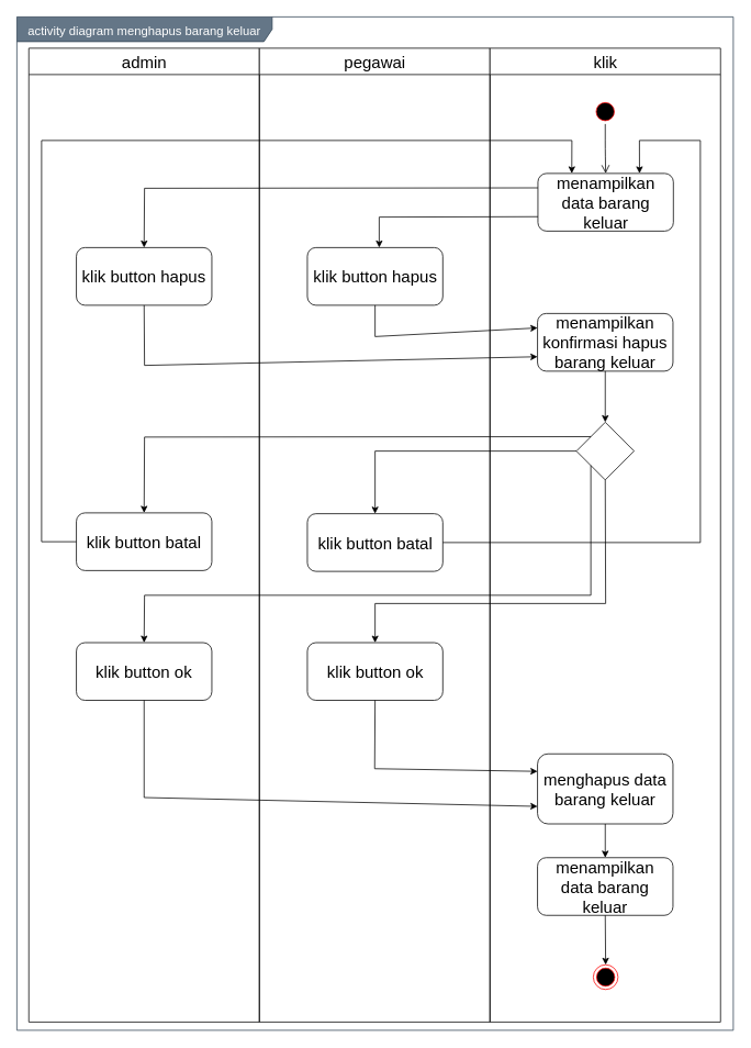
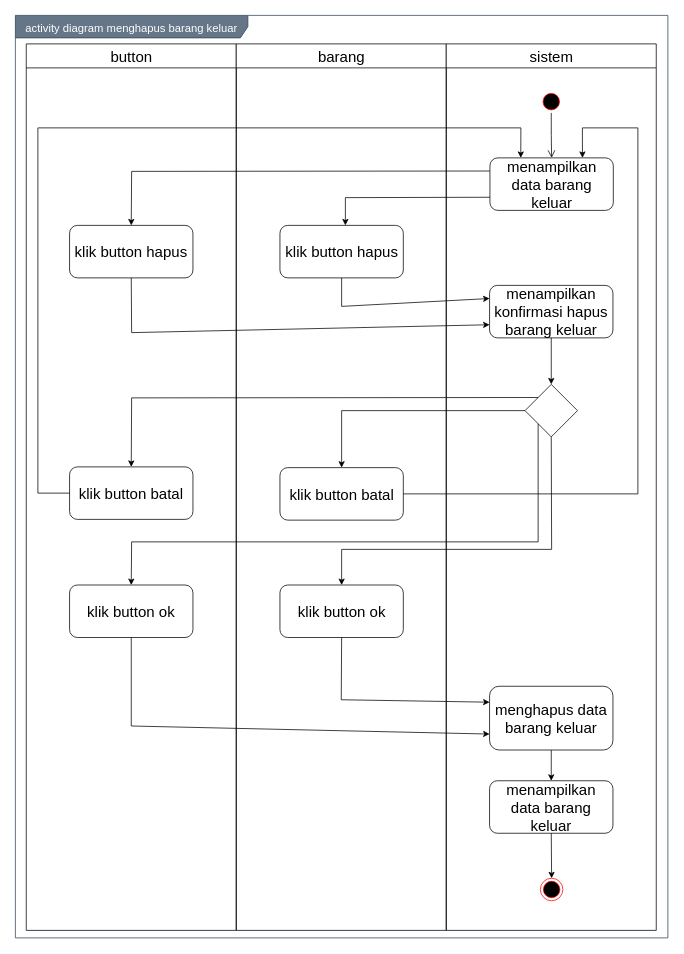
- <mxCell id="3" value="admin" style="swimlane;whiteSpace=wrap;fontSize=20;fontStyle=0;startSize=32;" vertex="1" parent="1"><mxGeometry x="34.5" y="58" width="280" height="1182" as="geometry" /></mxCell>
+ <mxCell id="3" value="button" style="swimlane;whiteSpace=wrap;fontSize=20;fontStyle=0;startSize=32;" vertex="1" parent="1"><mxGeometry x="34.5" y="58" width="280" height="1182" as="geometry" /></mxCell>
- <mxCell id="5" value="pegawai" style="swimlane;whiteSpace=wrap;fontSize=20;fontStyle=0;startSize=32;" vertex="1" parent="1"><mxGeometry x="314.5" y="58" width="280" height="1182" as="geometry" /></mxCell>
+ <mxCell id="5" value="barang" style="swimlane;whiteSpace=wrap;fontSize=20;fontStyle=0;startSize=32;" vertex="1" parent="1"><mxGeometry x="314.5" y="58" width="280" height="1182" as="geometry" /></mxCell>
- <mxCell id="9" value="klik" style="swimlane;whiteSpace=wrap;fontSize=20;fontStyle=0;startSize=32;" vertex="1" parent="1"><mxGeometry x="594.5" y="58" width="280" height="1182" as="geometry" /></mxCell>
+ <mxCell id="9" value="sistem" style="swimlane;whiteSpace=wrap;fontSize=20;fontStyle=0;startSize=32;" vertex="1" parent="1"><mxGeometry x="594.5" y="58" width="280" height="1182" as="geometry" /></mxCell>
